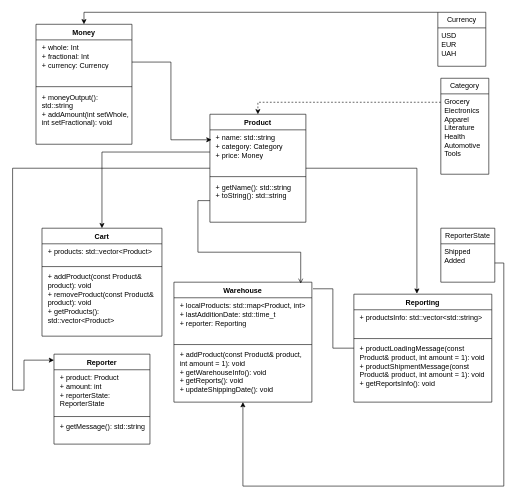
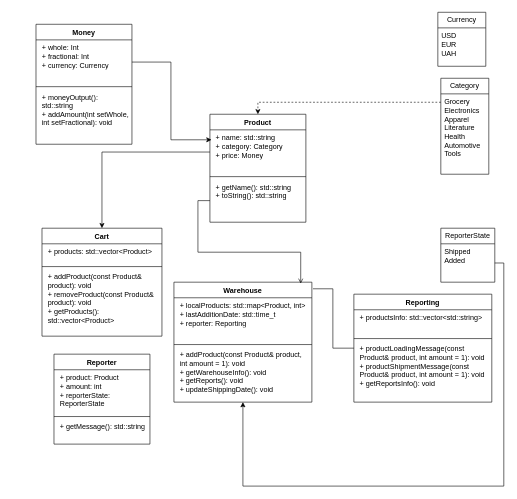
- <mxCell id="14" style="edgeStyle=orthogonalEdgeStyle;rounded=0;orthogonalLoop=1;jettySize=auto;html=1;entryX=0.5;entryY=0;entryDx=0;entryDy=0;" edge="1" parent="1" source="15" target="2"><mxGeometry relative="1" as="geometry"><Array as="points"><mxPoint x="139" y="20" /></Array></mxGeometry></mxCell>
- <mxCell id="38" style="edgeStyle=orthogonalEdgeStyle;rounded=0;orthogonalLoop=1;jettySize=auto;html=1;entryX=0.457;entryY=-0.005;entryDx=0;entryDy=0;entryPerimeter=0;" edge="1" parent="1" source="7" target="23"><mxGeometry relative="1" as="geometry" /></mxCell>
- <mxCell id="6" style="edgeStyle=orthogonalEdgeStyle;rounded=0;orthogonalLoop=1;jettySize=auto;html=1;" edge="1" parent="1" source="7" target="31"><mxGeometry relative="1" as="geometry"><mxPoint x="59" y="600" as="targetPoint" /><Array as="points"><mxPoint x="20" y="280" /><mxPoint x="20" y="650" /><mxPoint x="39" y="650" /><mxPoint x="39" y="600" /></Array></mxGeometry></mxCell>
